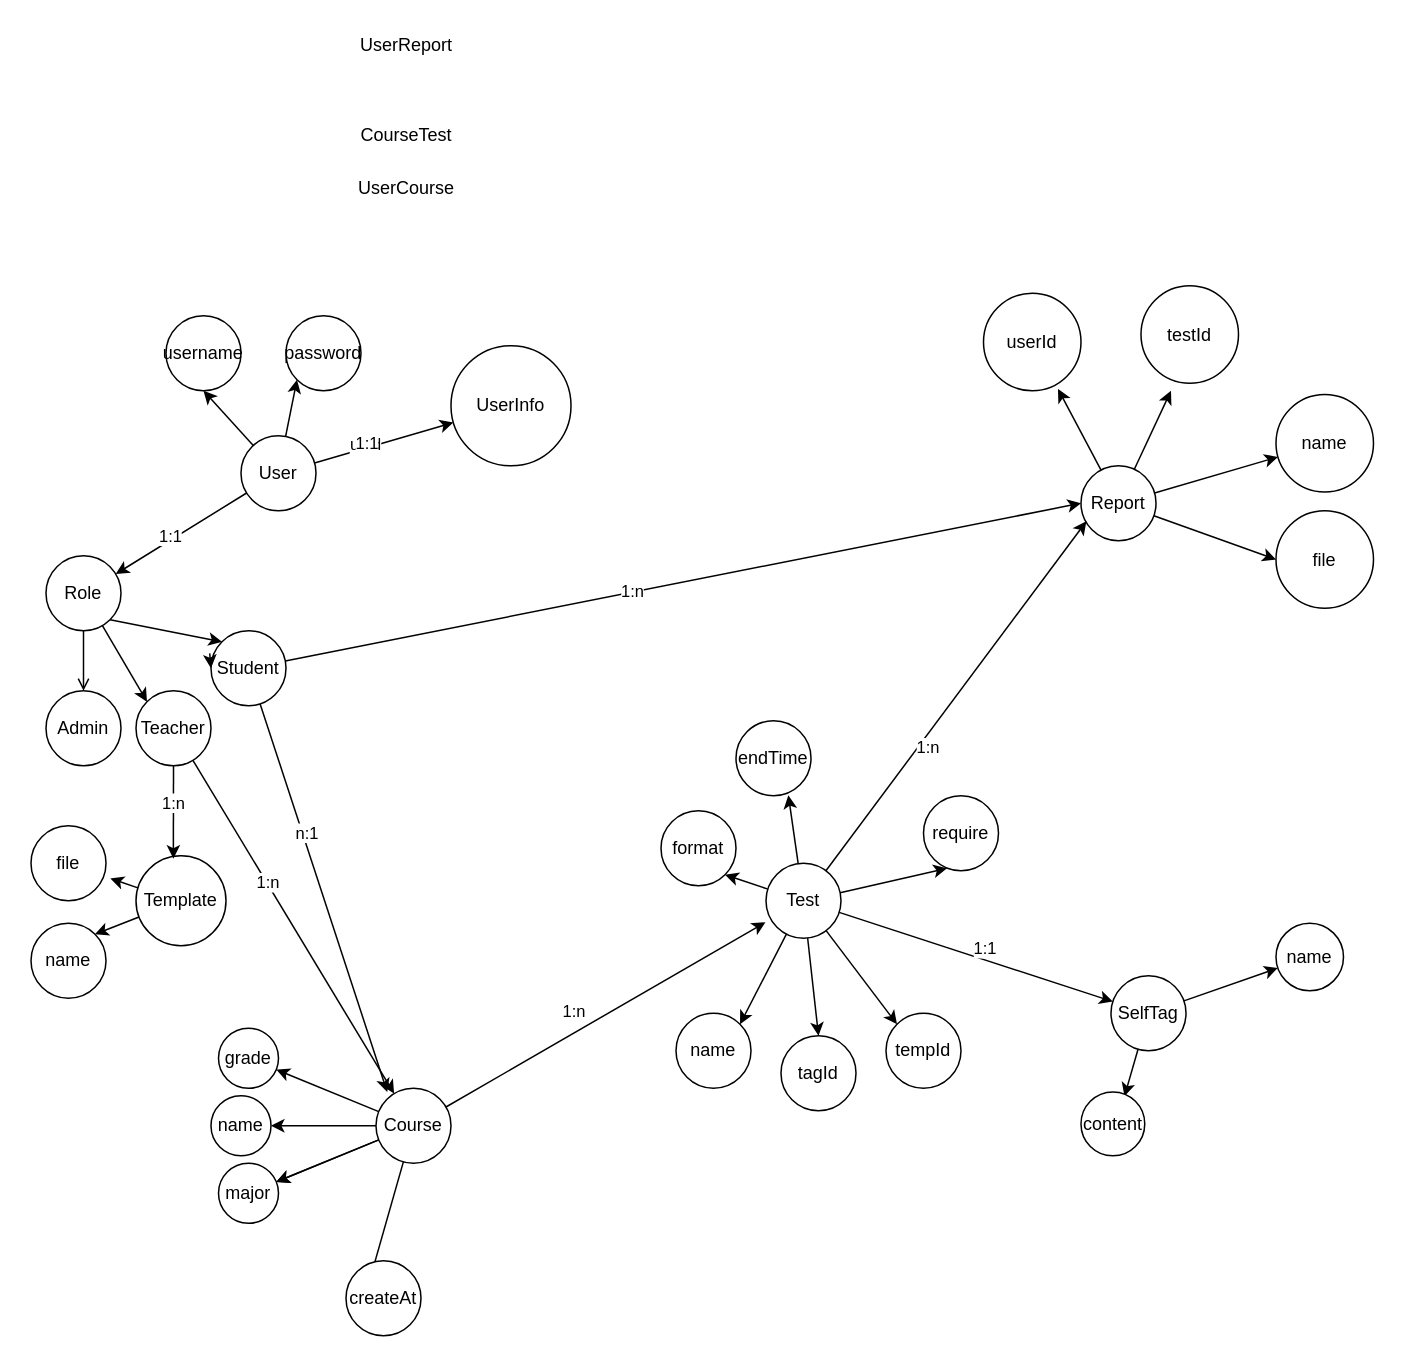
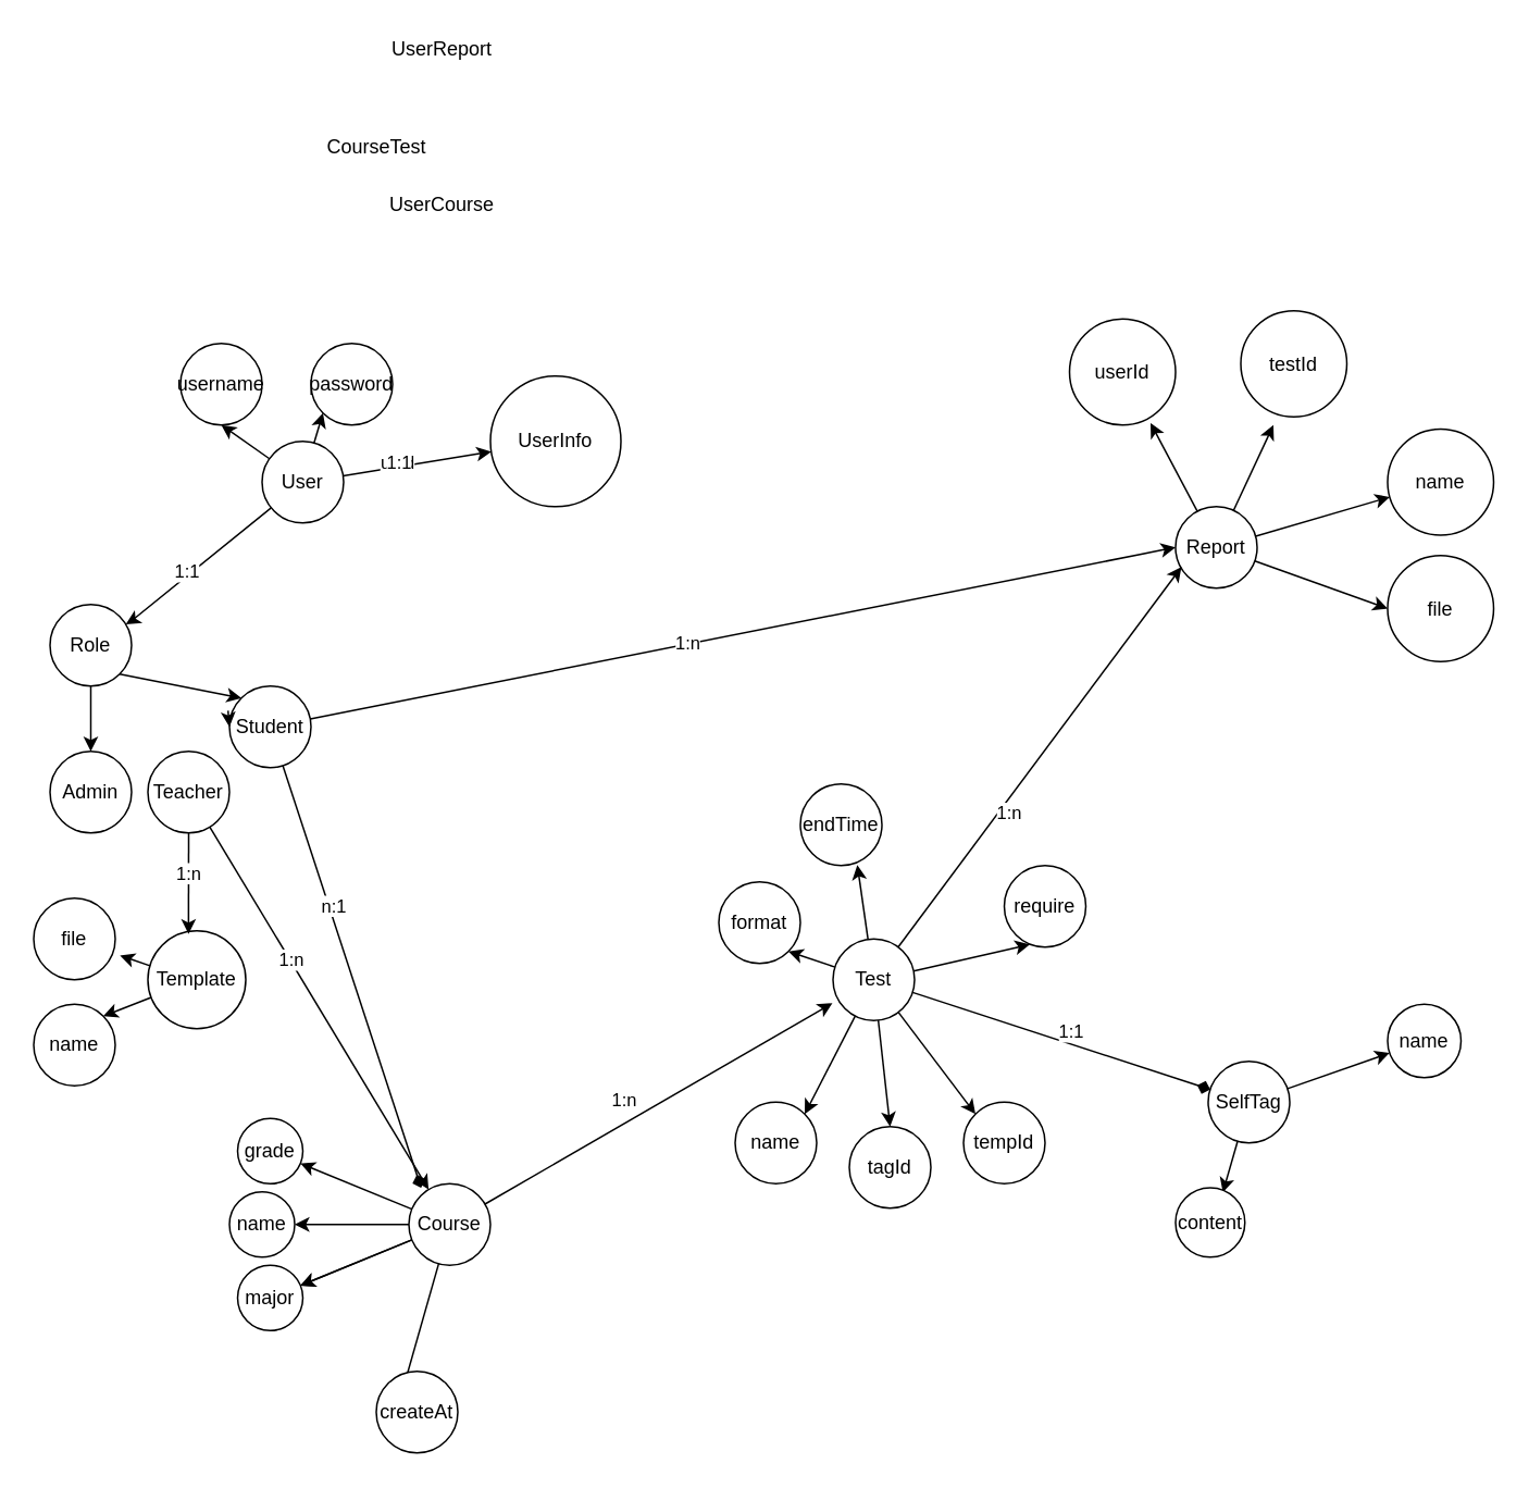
- <mxCell id="79" value="CourseTest&lt;br&gt;" style="text;html=1;align=center;verticalAlign=middle;resizable=0;points=[];autosize=1;strokeColor=none;" vertex="1" parent="1"><mxGeometry x="230" y="80" width="80" height="20" as="geometry" /></mxCell>
+ <mxCell id="79" value="CourseTest&lt;br&gt;" style="text;html=1;align=center;verticalAlign=middle;resizable=0;points=[];autosize=1;strokeColor=none;" vertex="1" parent="1"><mxGeometry x="190" y="80" width="80" height="20" as="geometry" /></mxCell>
- <mxCell id="9" value="User" style="ellipse;whiteSpace=wrap;html=1;aspect=fixed;" vertex="1" parent="1"><mxGeometry x="160" y="290" width="50" height="50" as="geometry" /></mxCell>
+ <mxCell id="9" value="User" style="ellipse;whiteSpace=wrap;html=1;aspect=fixed;" vertex="1" parent="1"><mxGeometry x="160" y="270" width="50" height="50" as="geometry" /></mxCell>
- <mxCell id="35" style="edgeStyle=none;rounded=0;orthogonalLoop=1;jettySize=auto;html=1;entryX=0;entryY=0;entryDx=0;entryDy=0;" edge="1" parent="1" source="37" target="45"><mxGeometry relative="1" as="geometry" /></mxCell>
- <mxCell id="34" style="edgeStyle=none;rounded=0;orthogonalLoop=1;jettySize=auto;html=1;entryX=0.5;entryY=0;entryDx=0;entryDy=0;endArrow=open;" edge="1" parent="1" source="37" target="51"><mxGeometry relative="1" as="geometry" /></mxCell>
+ <mxCell id="34" style="edgeStyle=none;rounded=0;orthogonalLoop=1;jettySize=auto;html=1;entryX=0.5;entryY=0;entryDx=0;entryDy=0;" edge="1" parent="1" source="37" target="51"><mxGeometry relative="1" as="geometry" /></mxCell>
- <mxCell id="31" style="edgeStyle=none;rounded=0;orthogonalLoop=1;jettySize=auto;html=1;" edge="1" parent="1" source="33" target="68"><mxGeometry relative="1" as="geometry" /></mxCell>
+ <mxCell id="31" style="edgeStyle=none;rounded=0;orthogonalLoop=1;jettySize=auto;html=1;endArrow=diamond;" edge="1" parent="1" source="33" target="68"><mxGeometry relative="1" as="geometry" /></mxCell>
- <mxCell id="46" style="edgeStyle=none;rounded=0;orthogonalLoop=1;jettySize=auto;html=1;entryX=0.15;entryY=0.05;entryDx=0;entryDy=0;entryPerimeter=0;" edge="1" parent="1" source="50" target="22"><mxGeometry relative="1" as="geometry" /></mxCell>
+ <mxCell id="46" style="edgeStyle=none;rounded=0;orthogonalLoop=1;jettySize=auto;html=1;entryX=0.15;entryY=0.05;entryDx=0;entryDy=0;entryPerimeter=0;endArrow=diamond;" edge="1" parent="1" source="50" target="22"><mxGeometry relative="1" as="geometry" /></mxCell>
